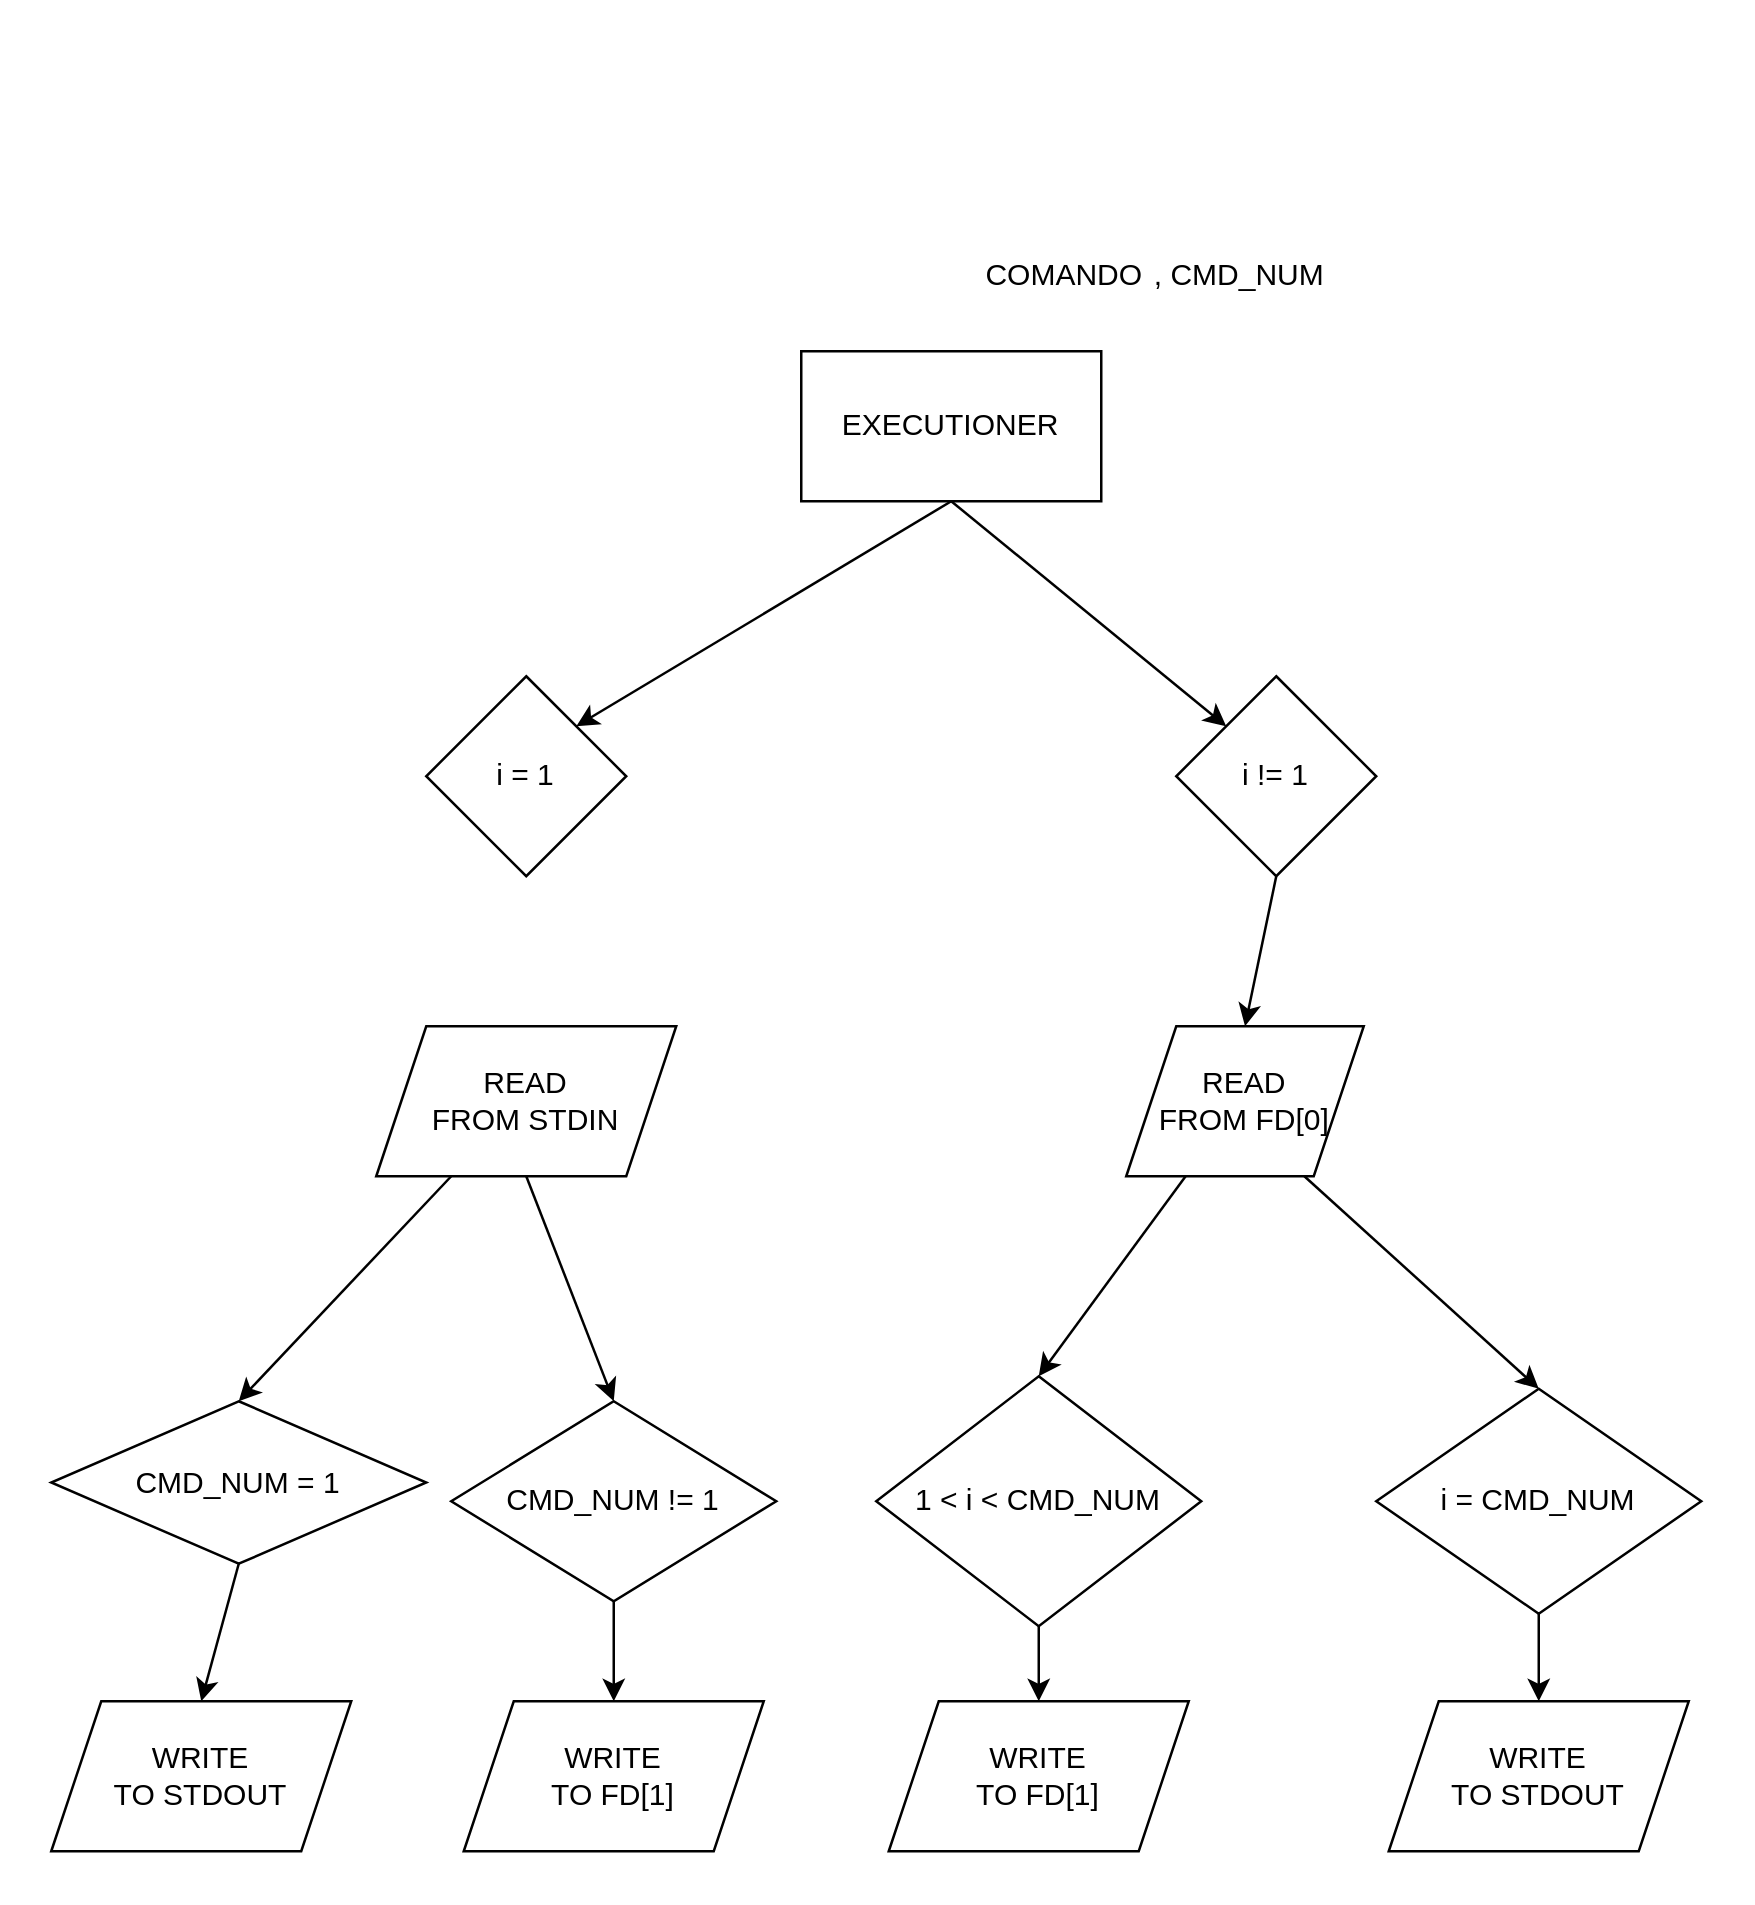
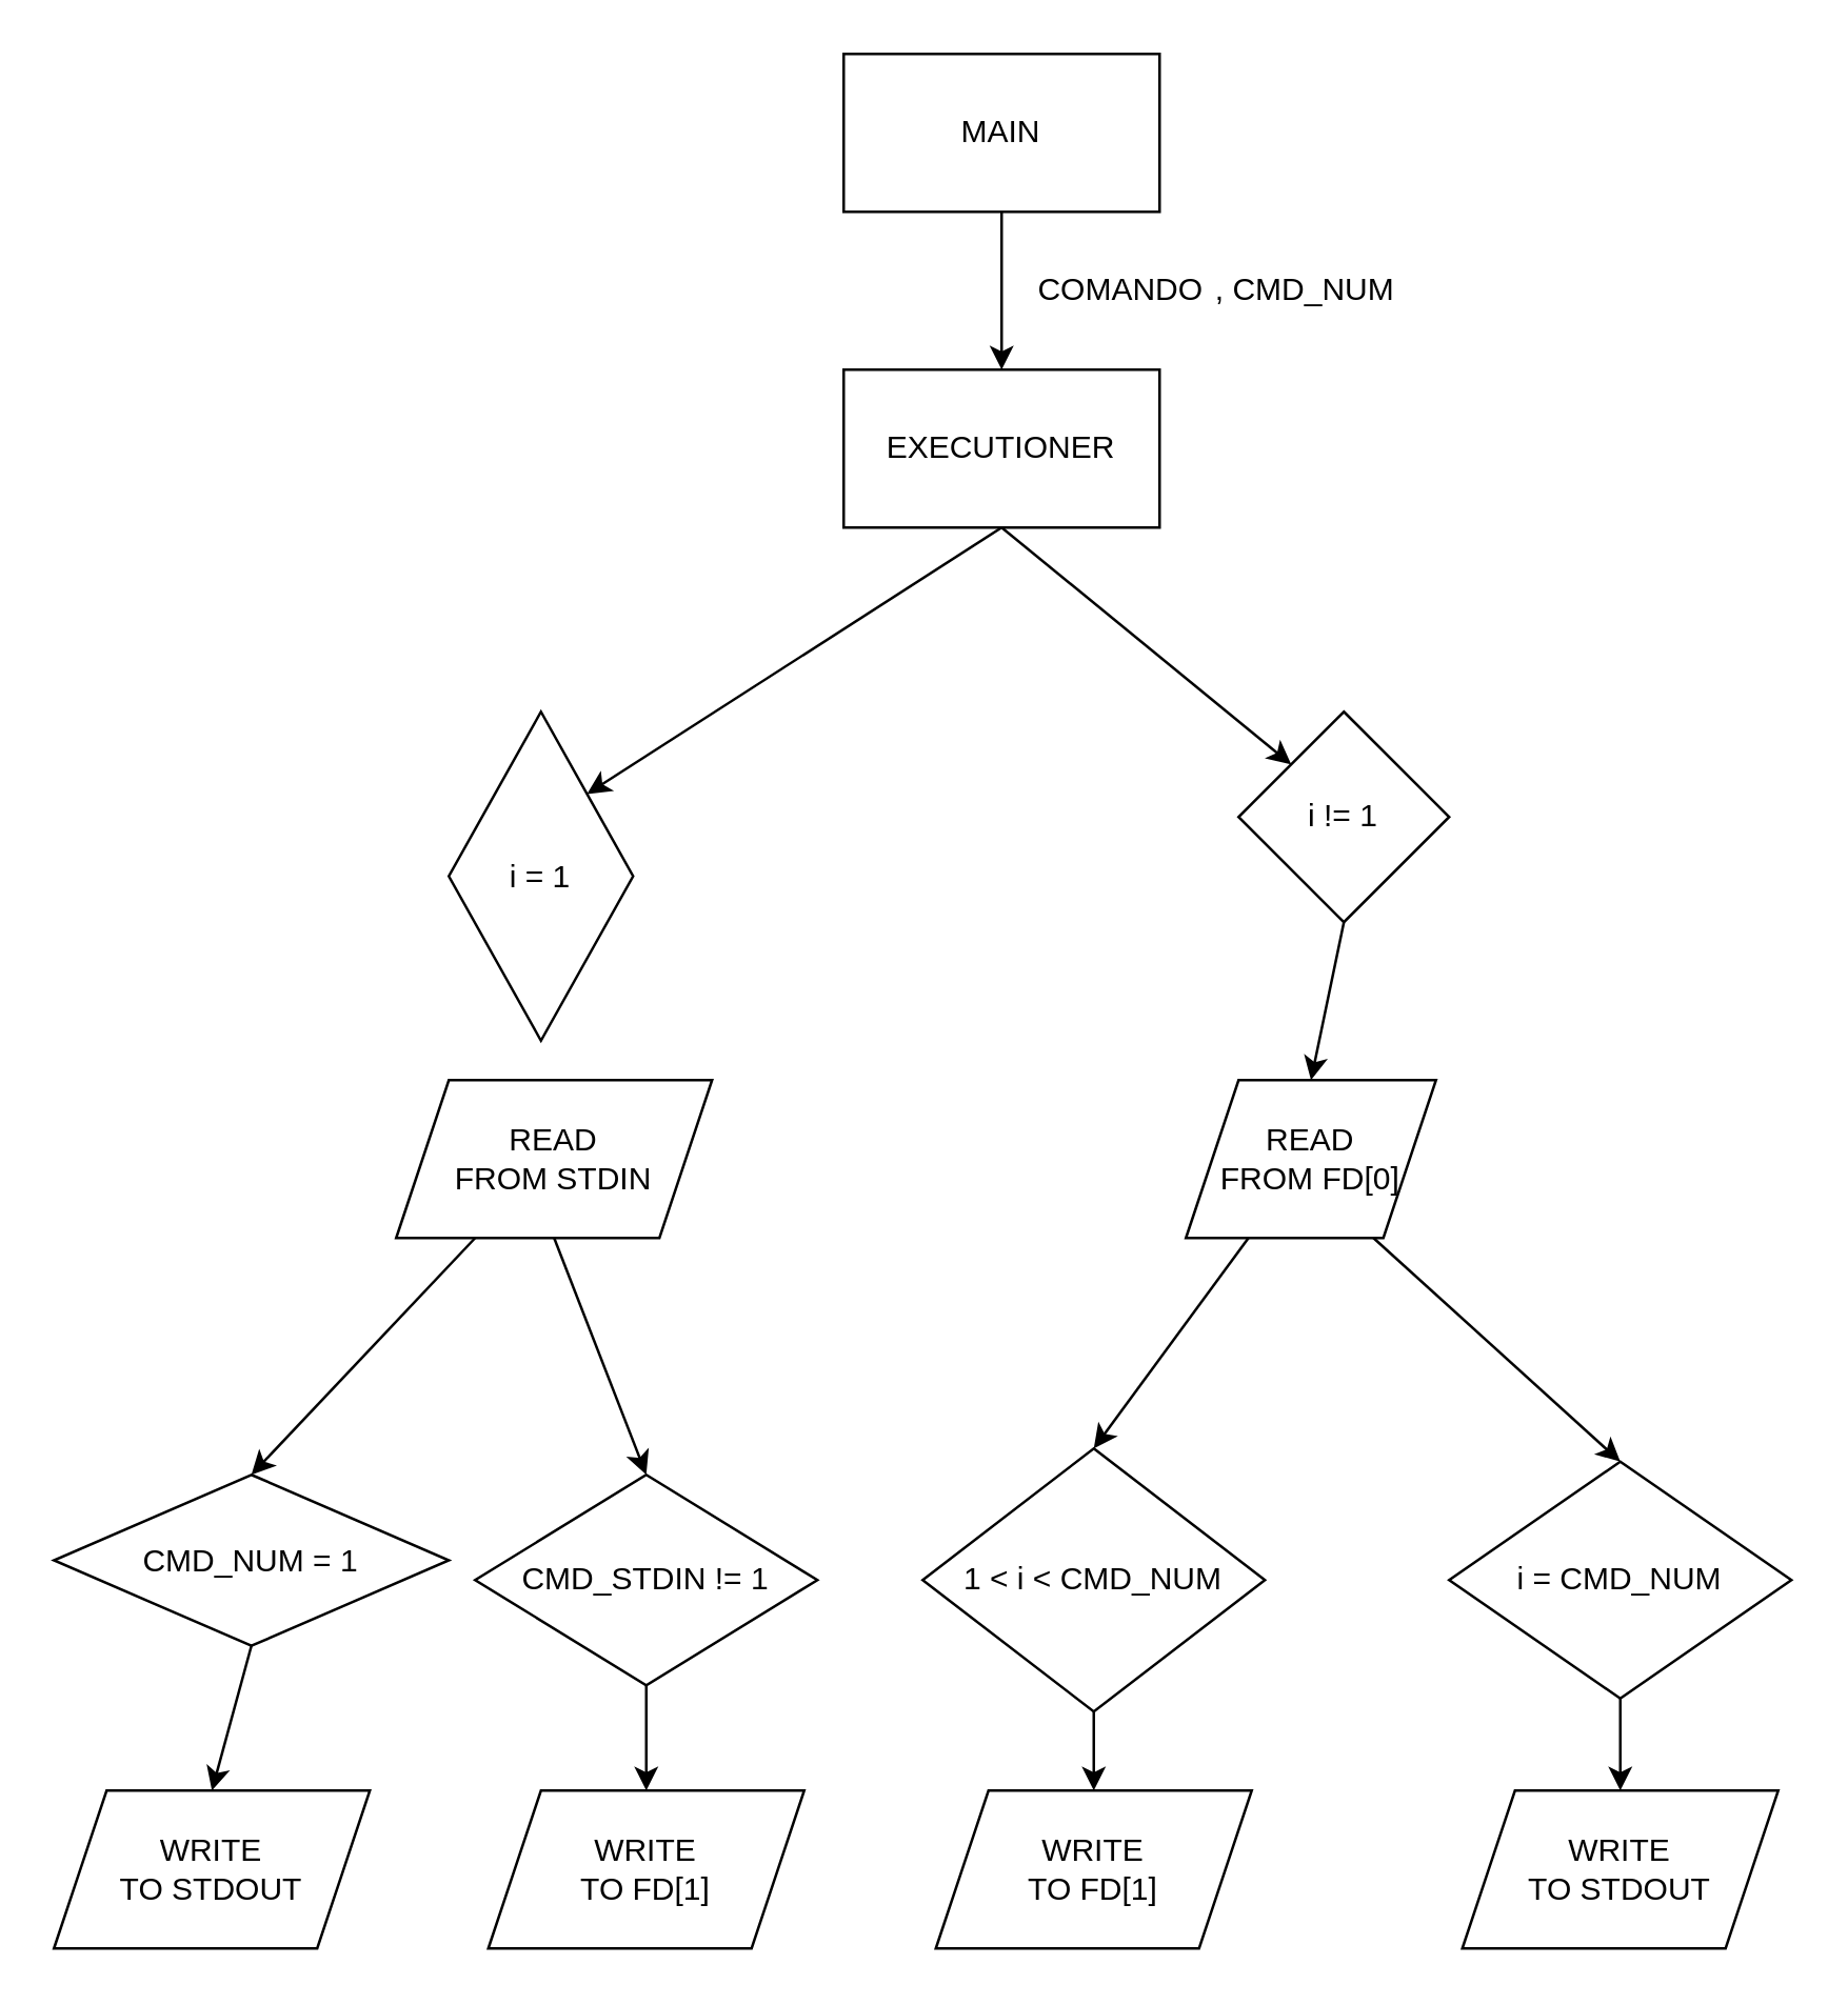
+ <mxCell id="2" value="MAIN" style="whiteSpace=wrap;html=1;" parent="1" vertex="1"><mxGeometry x="320" y="20" width="120" height="60" as="geometry" /></mxCell>
+ <mxCell id="4" value="" style="edgeStyle=none;orthogonalLoop=1;jettySize=auto;html=1;exitX=0.5;exitY=1;exitDx=0;exitDy=0;entryX=0.5;entryY=0;entryDx=0;entryDy=0;" parent="1" source="2" target="3" edge="1"><mxGeometry width="100" relative="1" as="geometry"><mxPoint x="120" y="120" as="sourcePoint" /><mxPoint x="220" y="120" as="targetPoint" /><Array as="points" /></mxGeometry></mxCell>
- <mxCell id="7" value="i = 1" style="rhombus;whiteSpace=wrap;html=1;" vertex="1" parent="1"><mxGeometry x="170" y="270" width="80" height="80" as="geometry" /></mxCell>
+ <mxCell id="7" value="i = 1" style="rhombus;whiteSpace=wrap;html=1;" vertex="1" parent="1"><mxGeometry x="170" y="270" width="70" height="125" as="geometry" /></mxCell>
- <mxCell id="16" value="CMD_NUM != 1" style="rhombus;whiteSpace=wrap;html=1;" vertex="1" parent="1"><mxGeometry x="180" y="560" width="130" height="80" as="geometry" /></mxCell>
+ <mxCell id="16" value="CMD_STDIN != 1" style="rhombus;whiteSpace=wrap;html=1;" vertex="1" parent="1"><mxGeometry x="180" y="560" width="130" height="80" as="geometry" /></mxCell>
